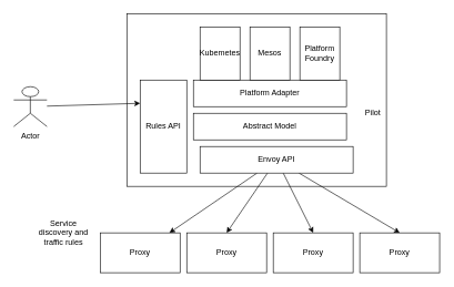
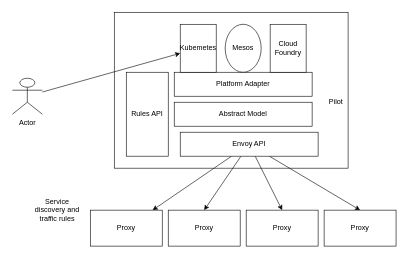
- <mxCell id="12" value="Mesos" style="rounded=0;whiteSpace=wrap;html=1;" vertex="1" parent="1"><mxGeometry x="375" y="40" width="60" height="80" as="geometry" /></mxCell>
+ <mxCell id="12" value="Mesos" style="ellipse;whiteSpace=wrap;html=1;" vertex="1" parent="1"><mxGeometry x="375" y="40" width="60" height="80" as="geometry" /></mxCell>
- <mxCell id="13" value="Platform&lt;br&gt;Foundry" style="rounded=0;whiteSpace=wrap;html=1;" vertex="1" parent="1"><mxGeometry x="450" y="40" width="60" height="80" as="geometry" /></mxCell>
+ <mxCell id="13" value="Cloud&lt;br&gt;Foundry" style="rounded=0;whiteSpace=wrap;html=1;" vertex="1" parent="1"><mxGeometry x="450" y="40" width="60" height="80" as="geometry" /></mxCell>
- <mxCell id="20" style="edgeStyle=none;rounded=0;orthogonalLoop=1;jettySize=auto;html=1;entryX=0;entryY=0.25;entryDx=0;entryDy=0;" edge="1" parent="1" source="21" target="3"><mxGeometry relative="1" as="geometry" /></mxCell>
+ <mxCell id="20" style="edgeStyle=none;rounded=0;orthogonalLoop=1;jettySize=auto;html=1;" edge="1" parent="1" source="21" target="11"><mxGeometry relative="1" as="geometry" /></mxCell>
